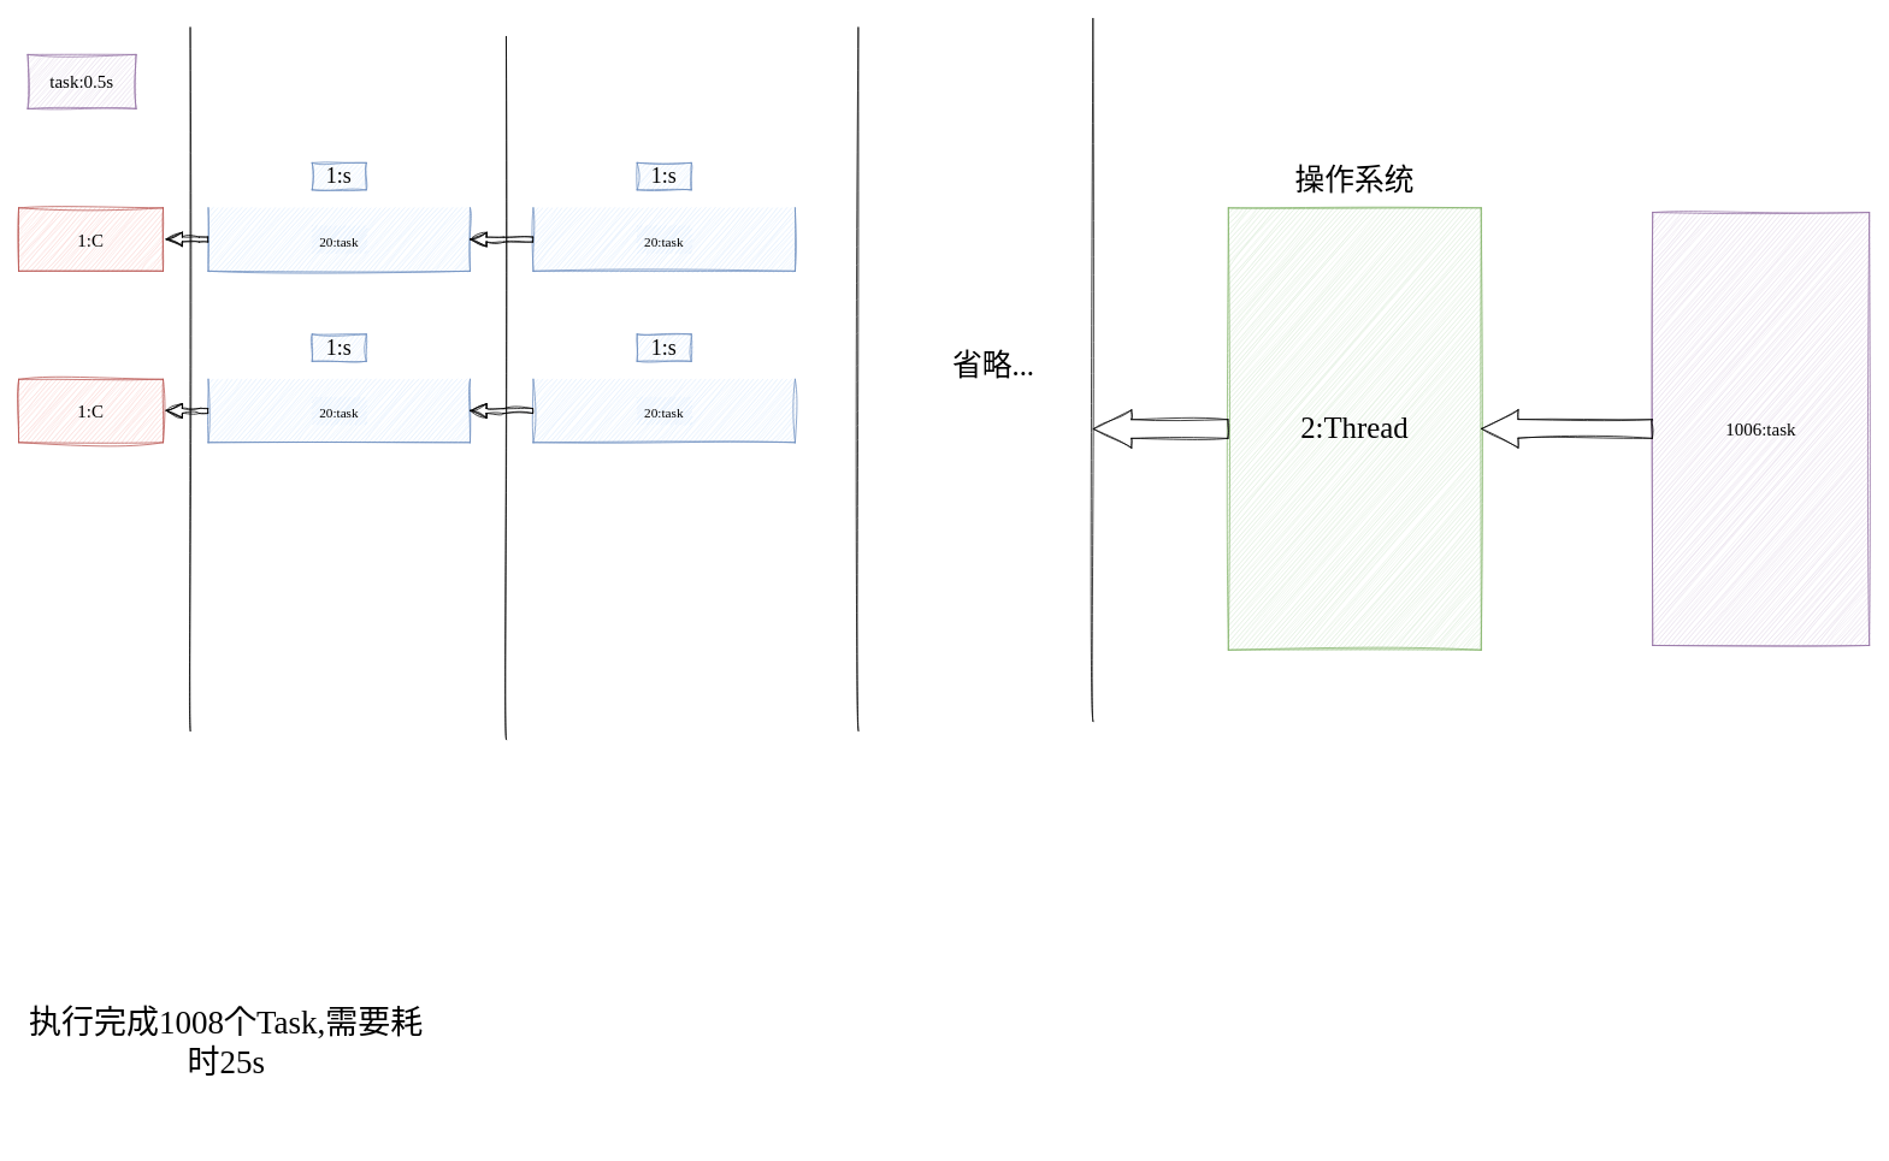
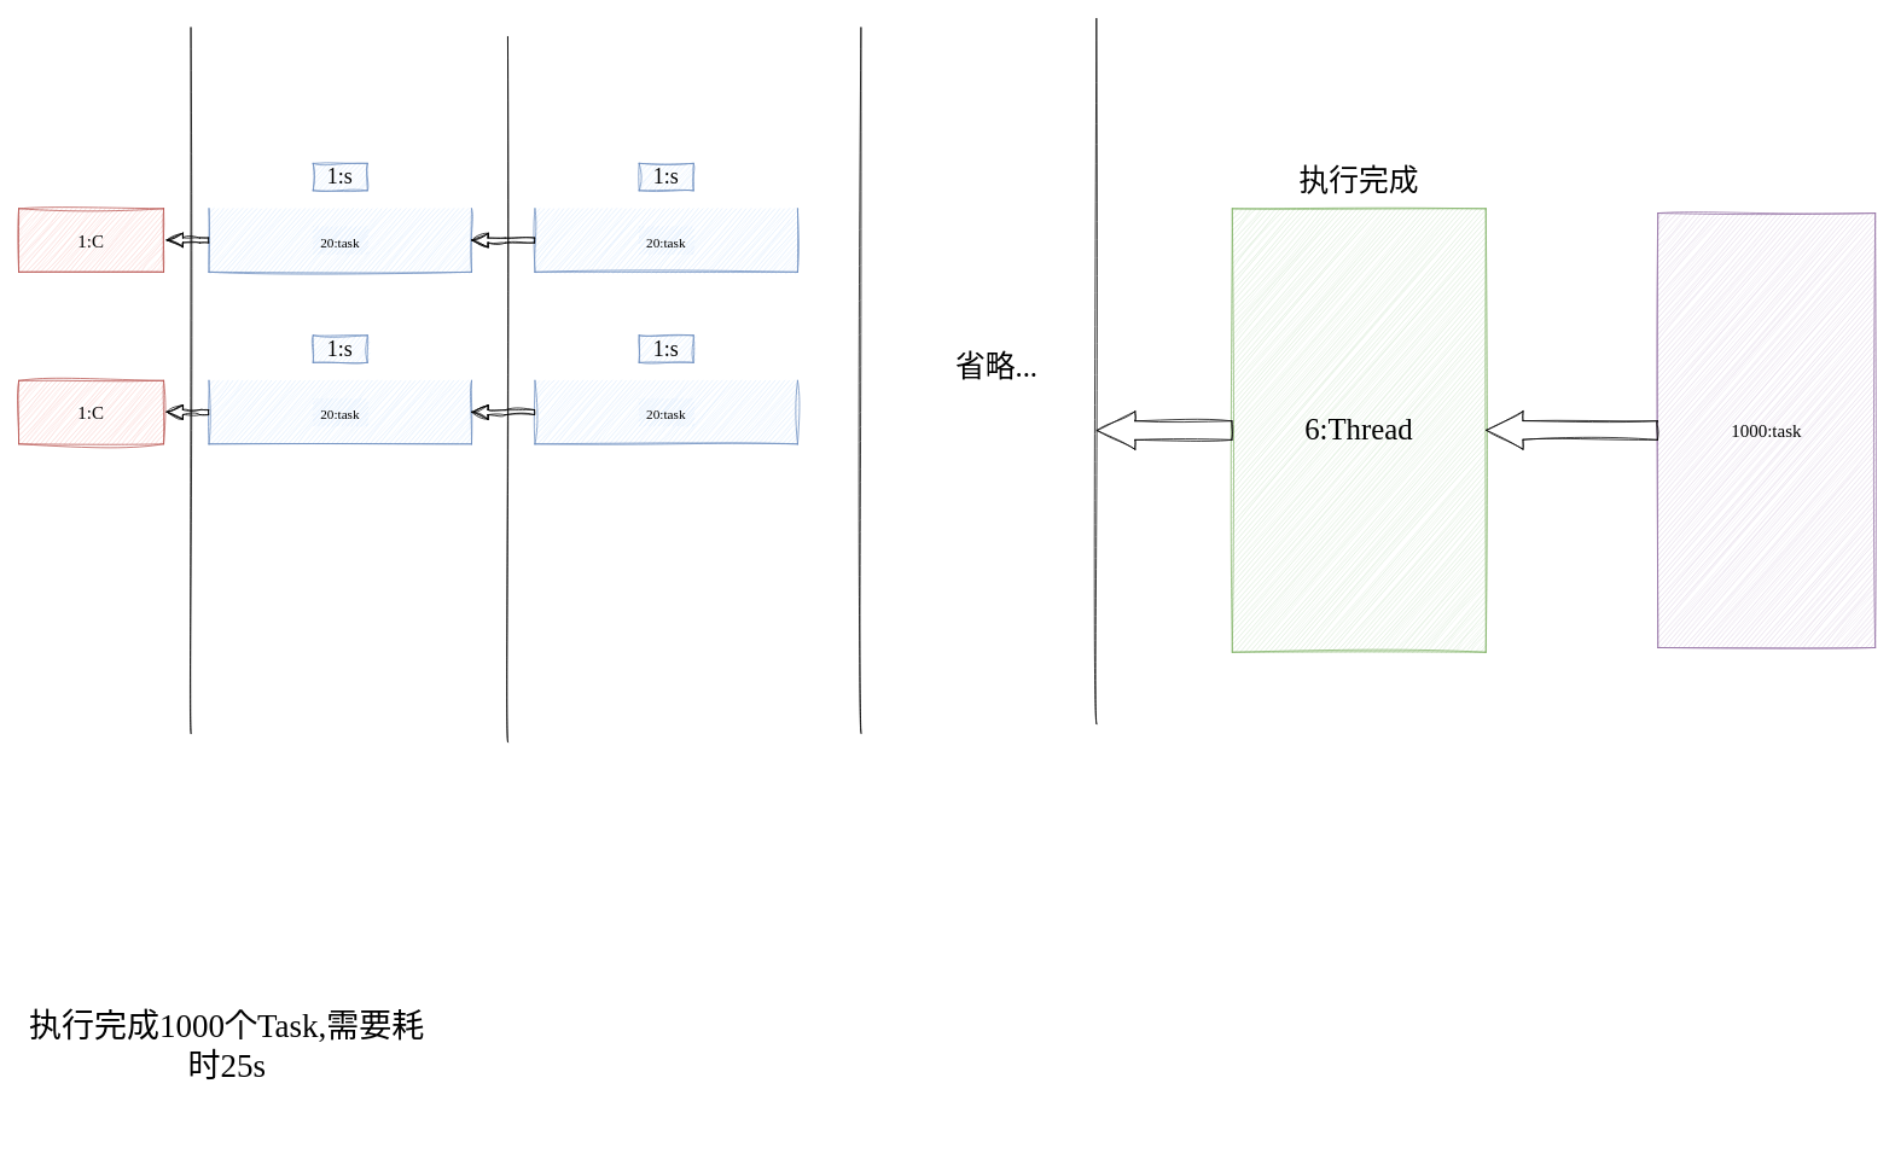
- <mxCell id="3" value="task:0.5s" style="rounded=0;whiteSpace=wrap;html=1;sketch=1;hachureGap=4;jiggle=2;fontFamily=Architects Daughter;fontSource=https%3A%2F%2Ffonts.googleapis.com%2Fcss%3Ffamily%3DArchitects%2BDaughter;fontSize=20;fillColor=#e1d5e7;strokeColor=#9673a6;" vertex="1" parent="1"><mxGeometry x="30" y="60" width="120" height="60" as="geometry" /></mxCell>
- <mxCell id="27" value="&lt;font data-font-src=&quot;https://fonts.googleapis.com/css?family=Long+Cang&quot; face=&quot;Long Cang&quot;&gt;操作系统&lt;/font&gt;" style="text;html=1;strokeColor=none;fillColor=none;align=center;verticalAlign=middle;whiteSpace=wrap;rounded=0;sketch=1;hachureGap=4;jiggle=2;fontFamily=Zhi Mang Xing;fontSource=https%3A%2F%2Ffonts.googleapis.com%2Fcss%3Ffamily%3DZhi%2BMang%2BXing;fontSize=33;" vertex="1" parent="1"><mxGeometry x="1410" y="180" width="180" height="40" as="geometry" /></mxCell>
+ <mxCell id="27" value="&lt;font data-font-src=&quot;https://fonts.googleapis.com/css?family=Long+Cang&quot; face=&quot;Long Cang&quot;&gt;执行完成&lt;/font&gt;" style="text;html=1;strokeColor=none;fillColor=none;align=center;verticalAlign=middle;whiteSpace=wrap;rounded=0;sketch=1;hachureGap=4;jiggle=2;fontFamily=Zhi Mang Xing;fontSource=https%3A%2F%2Ffonts.googleapis.com%2Fcss%3Ffamily%3DZhi%2BMang%2BXing;fontSize=33;" vertex="1" parent="1"><mxGeometry x="1410" y="180" width="180" height="40" as="geometry" /></mxCell>
- <mxCell id="26" value="&lt;font face=&quot;Architects Daughter&quot; data-font-src=&quot;https://fonts.googleapis.com/css?family=Architects+Daughter&quot;&gt;2:Thread&lt;/font&gt;" style="rounded=0;whiteSpace=wrap;html=1;sketch=1;hachureGap=4;jiggle=2;fontFamily=Zhi Mang Xing;fontSource=https%3A%2F%2Ffonts.googleapis.com%2Fcss%3Ffamily%3DZhi%2BMang%2BXing;fontSize=33;fillColor=#d5e8d4;strokeColor=#82b366;" vertex="1" parent="1"><mxGeometry x="1360" y="230" width="280" height="490" as="geometry" /></mxCell>
+ <mxCell id="26" value="&lt;font face=&quot;Architects Daughter&quot; data-font-src=&quot;https://fonts.googleapis.com/css?family=Architects+Daughter&quot;&gt;6:Thread&lt;/font&gt;" style="rounded=0;whiteSpace=wrap;html=1;sketch=1;hachureGap=4;jiggle=2;fontFamily=Zhi Mang Xing;fontSource=https%3A%2F%2Ffonts.googleapis.com%2Fcss%3Ffamily%3DZhi%2BMang%2BXing;fontSize=33;fillColor=#d5e8d4;strokeColor=#82b366;" vertex="1" parent="1"><mxGeometry x="1360" y="230" width="280" height="490" as="geometry" /></mxCell>
- <mxCell id="28" value="1006:task" style="rounded=0;whiteSpace=wrap;html=1;sketch=1;hachureGap=4;jiggle=2;fontFamily=Architects Daughter;fontSource=https%3A%2F%2Ffonts.googleapis.com%2Fcss%3Ffamily%3DArchitects%2BDaughter;fontSize=20;fillColor=#e1d5e7;strokeColor=#9673a6;" vertex="1" parent="1"><mxGeometry x="1830" y="235" width="240" height="480" as="geometry" /></mxCell>
+ <mxCell id="28" value="1000:task" style="rounded=0;whiteSpace=wrap;html=1;sketch=1;hachureGap=4;jiggle=2;fontFamily=Architects Daughter;fontSource=https%3A%2F%2Ffonts.googleapis.com%2Fcss%3Ffamily%3DArchitects%2BDaughter;fontSize=20;fillColor=#e1d5e7;strokeColor=#9673a6;" vertex="1" parent="1"><mxGeometry x="1830" y="235" width="240" height="480" as="geometry" /></mxCell>
- <mxCell id="31" value="&lt;font style=&quot;font-size: 36px;&quot; face=&quot;Long Cang&quot;&gt;执行完成1008个Task,需要耗时25s&lt;/font&gt;" style="text;html=1;strokeColor=none;fillColor=none;align=center;verticalAlign=middle;whiteSpace=wrap;rounded=0;sketch=1;hachureGap=4;jiggle=2;fontFamily=Zhi Mang Xing;fontSource=https%3A%2F%2Ffonts.googleapis.com%2Fcss%3Ffamily%3DZhi%2BMang%2BXing;fontSize=33;" vertex="1" parent="1"><mxGeometry x="30" y="1045" width="440" height="220" as="geometry" /></mxCell>
+ <mxCell id="31" value="&lt;font style=&quot;font-size: 36px;&quot; face=&quot;Long Cang&quot;&gt;执行完成1000个Task,需要耗时25s&lt;/font&gt;" style="text;html=1;strokeColor=none;fillColor=none;align=center;verticalAlign=middle;whiteSpace=wrap;rounded=0;sketch=1;hachureGap=4;jiggle=2;fontFamily=Zhi Mang Xing;fontSource=https%3A%2F%2Ffonts.googleapis.com%2Fcss%3Ffamily%3DZhi%2BMang%2BXing;fontSize=33;" vertex="1" parent="1"><mxGeometry x="30" y="1045" width="440" height="220" as="geometry" /></mxCell>
